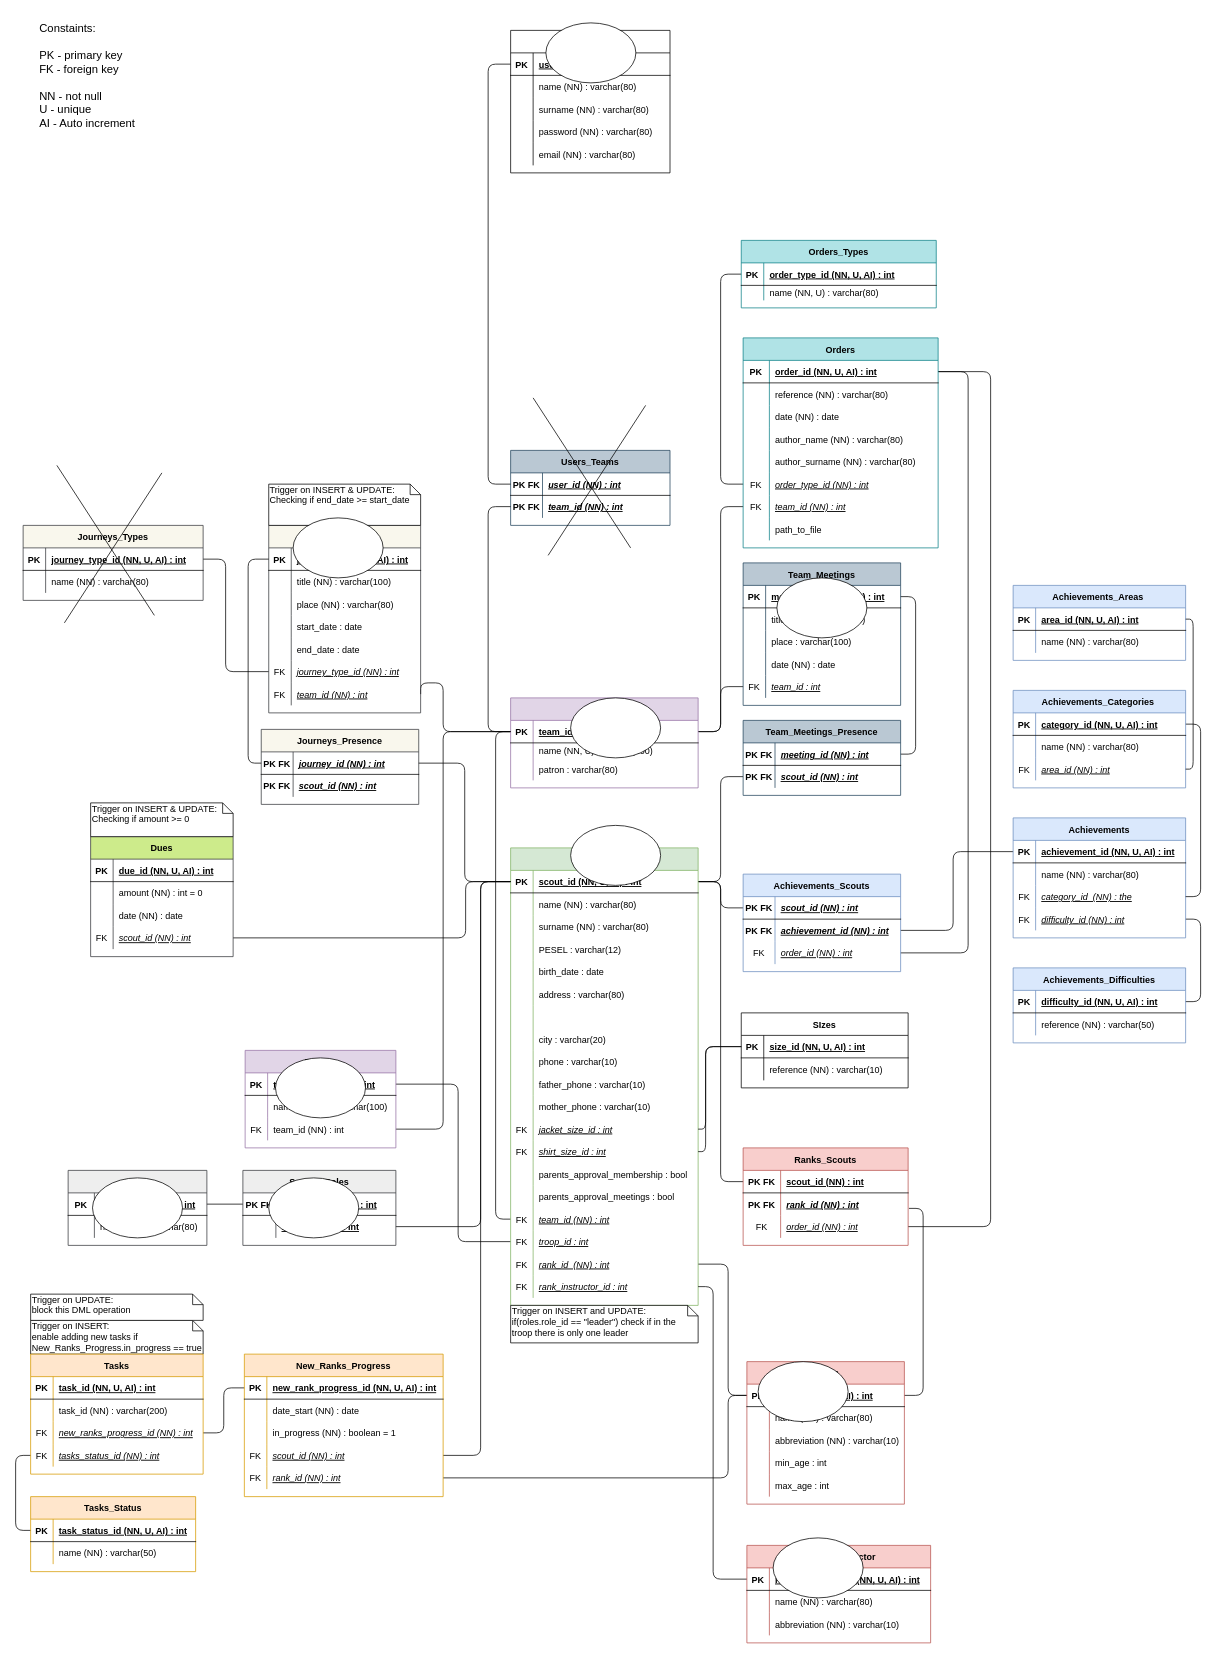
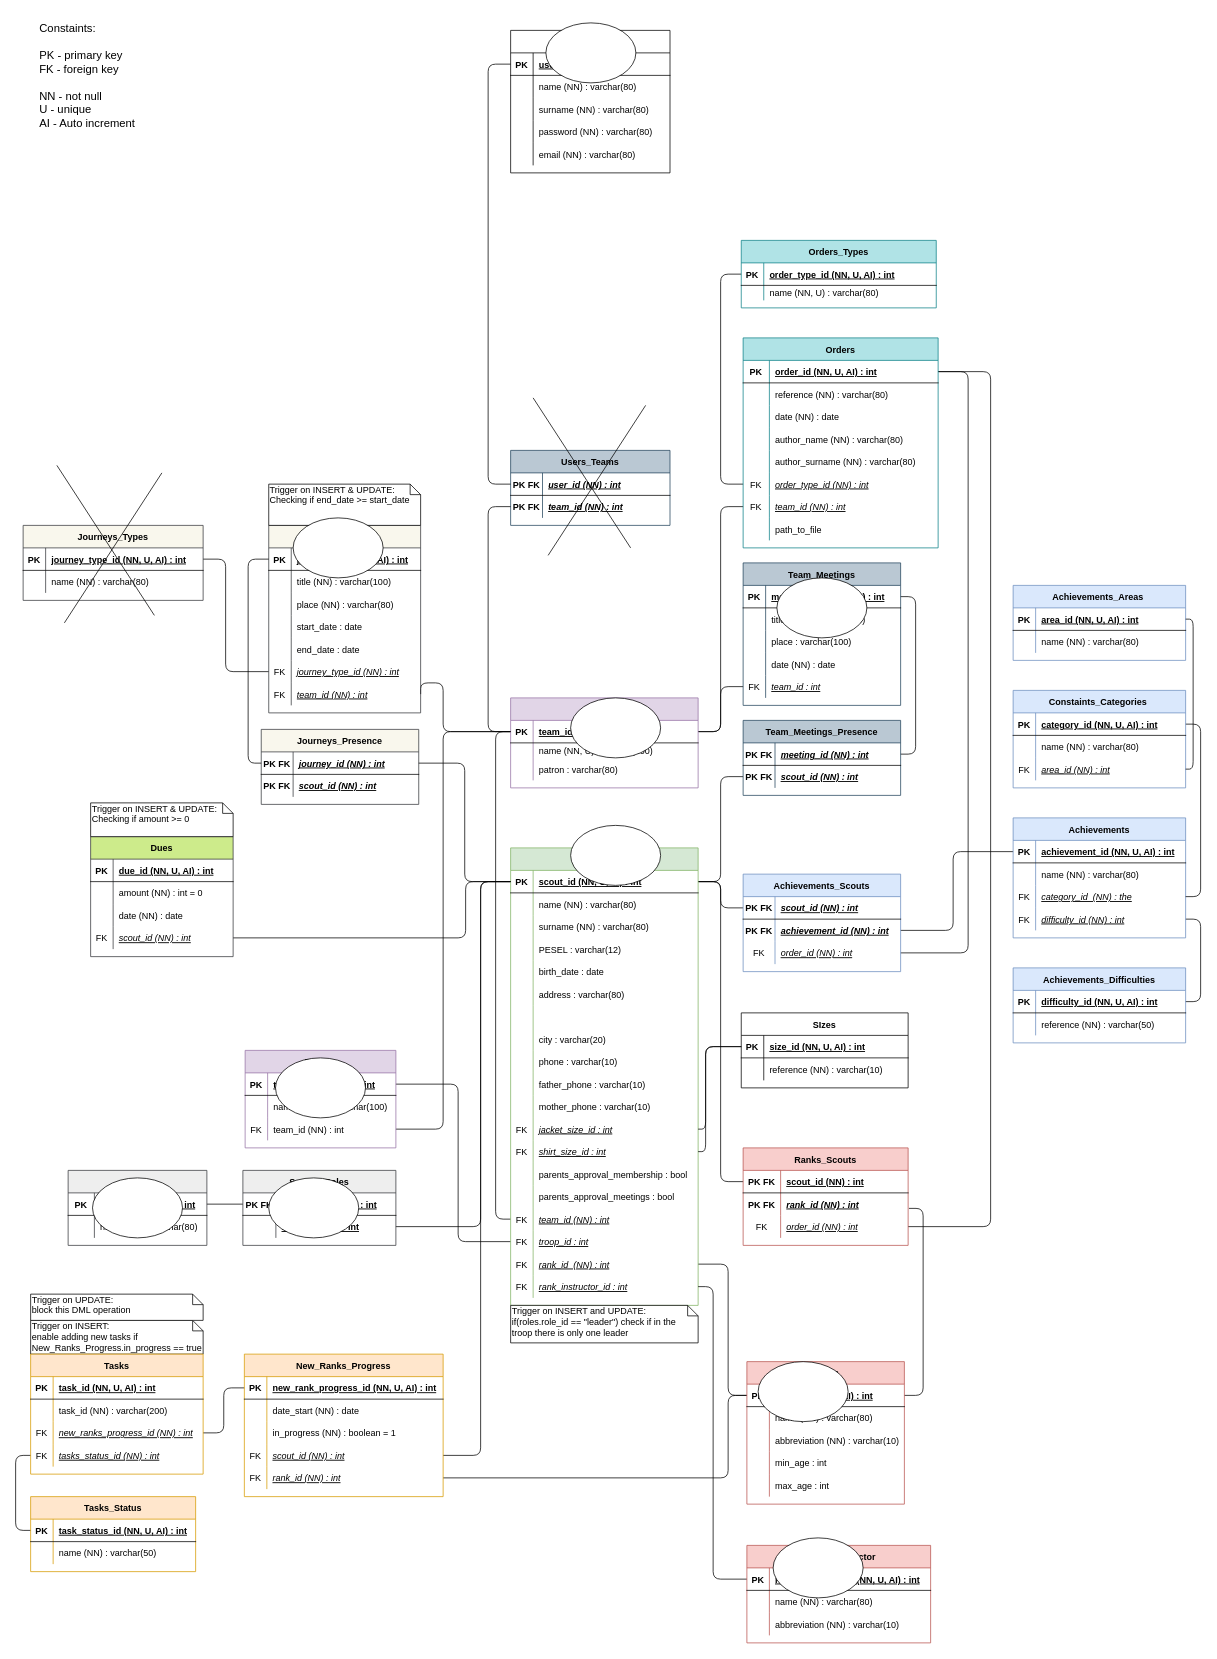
- <mxCell id="296" value="Achievements_Categories " style="shape=table;startSize=30;container=1;collapsible=1;childLayout=tableLayout;fixedRows=1;rowLines=0;fontStyle=1;align=center;resizeLast=1;fillColor=#dae8fc;strokeColor=#6c8ebf;" parent="1" vertex="1"><mxGeometry x="1350" y="920" width="230" height="130" as="geometry" /></mxCell>
+ <mxCell id="296" value="Constaints_Categories " style="shape=table;startSize=30;container=1;collapsible=1;childLayout=tableLayout;fixedRows=1;rowLines=0;fontStyle=1;align=center;resizeLast=1;fillColor=#dae8fc;strokeColor=#6c8ebf;" parent="1" vertex="1"><mxGeometry x="1350" y="920" width="230" height="130" as="geometry" /></mxCell>
